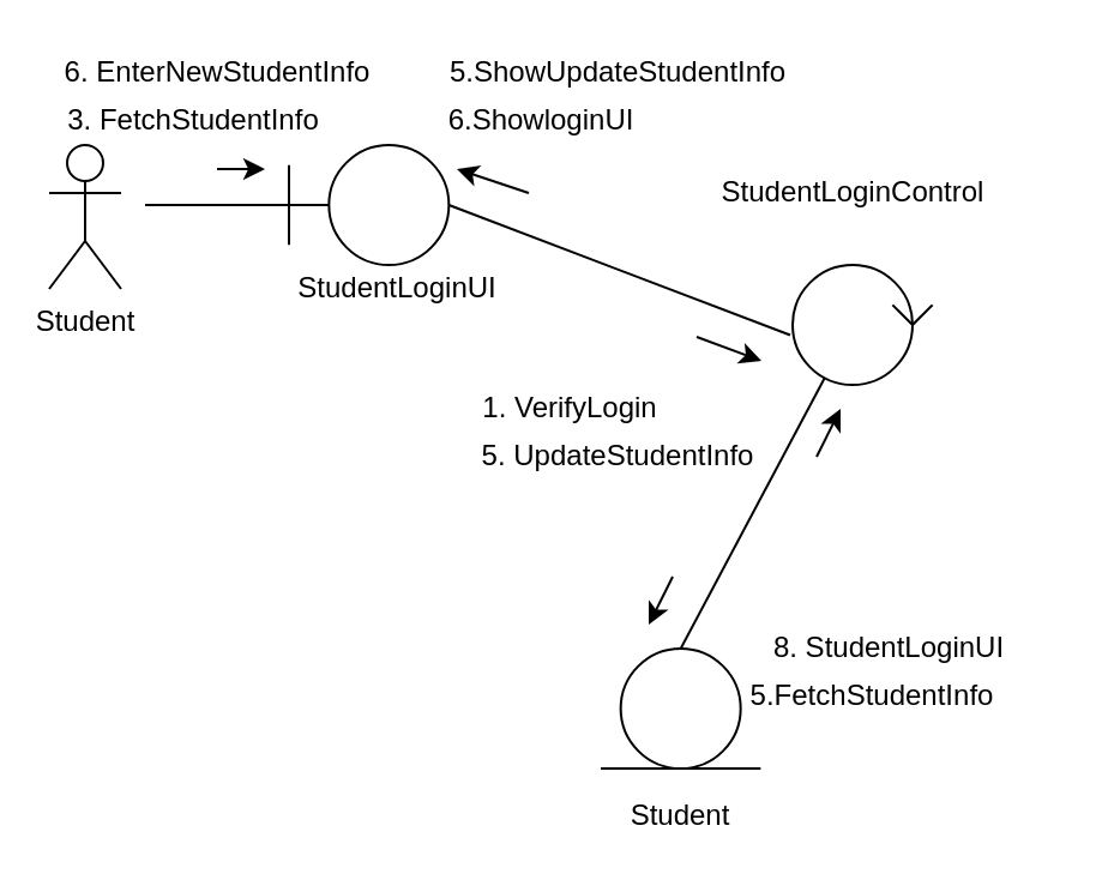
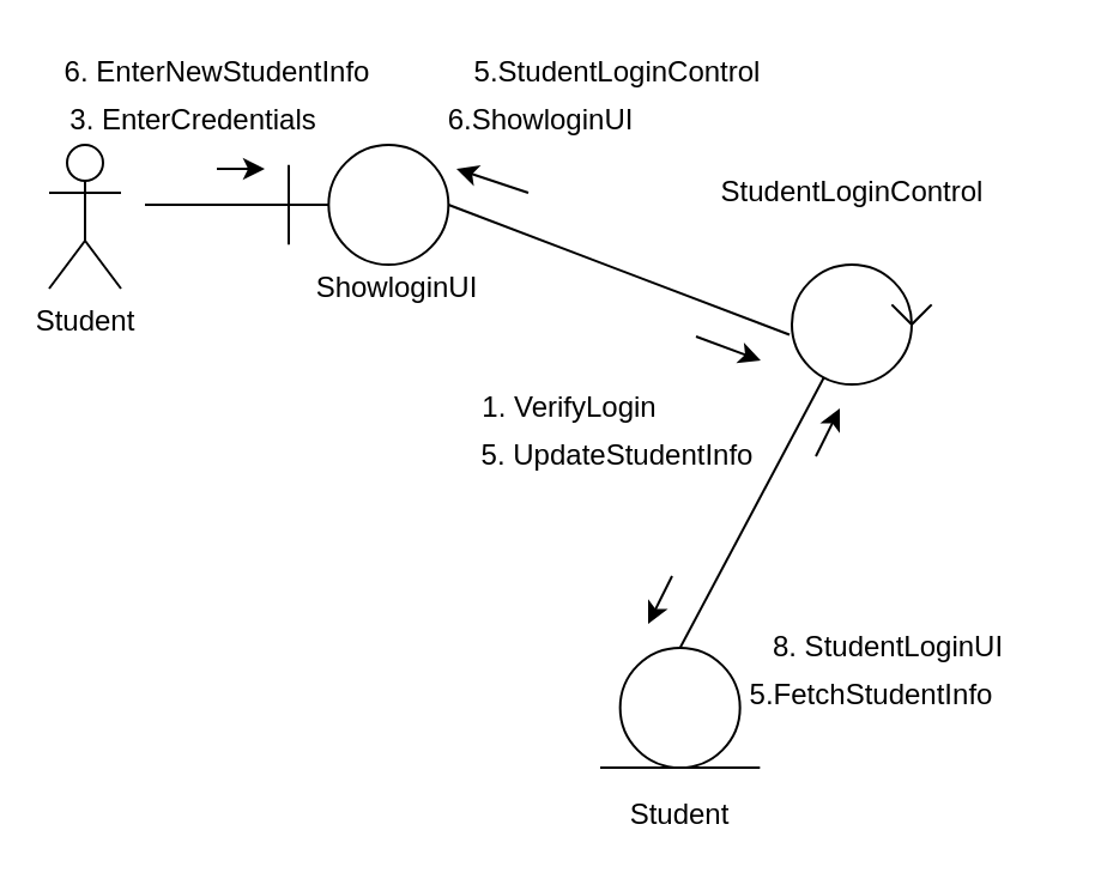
- <mxCell id="32" value="5.ShowUpdateStudentInfo" style="text;html=1;align=center;verticalAlign=middle;resizable=0;points=[];autosize=1;strokeColor=none;fillColor=none;" parent="1" vertex="1"><mxGeometry x="176.67" y="20" width="160" height="20" as="geometry" /></mxCell>
+ <mxCell id="32" value="5.StudentLoginControl" style="text;html=1;align=center;verticalAlign=middle;resizable=0;points=[];autosize=1;strokeColor=none;fillColor=none;" parent="1" vertex="1"><mxGeometry x="176.67" y="20" width="160" height="20" as="geometry" /></mxCell>
- <mxCell id="29" value="3. FetchStudentInfo" style="text;html=1;align=center;verticalAlign=middle;resizable=0;points=[];autosize=1;strokeColor=none;fillColor=none;" parent="1" vertex="1"><mxGeometry x="20" y="40" width="120" height="20" as="geometry" /></mxCell>
+ <mxCell id="29" value="3. EnterCredentials" style="text;html=1;align=center;verticalAlign=middle;resizable=0;points=[];autosize=1;strokeColor=none;fillColor=none;" parent="1" vertex="1"><mxGeometry x="20" y="40" width="120" height="20" as="geometry" /></mxCell>
- <mxCell id="8" value="StudentLoginUI" style="text;html=1;align=center;verticalAlign=middle;resizable=0;points=[];autosize=1;strokeColor=none;fillColor=none;" parent="3" vertex="1"><mxGeometry x="-5" y="50" width="100" height="20" as="geometry" /></mxCell>
+ <mxCell id="8" value="ShowloginUI" style="text;html=1;align=center;verticalAlign=middle;resizable=0;points=[];autosize=1;strokeColor=none;fillColor=none;" parent="3" vertex="1"><mxGeometry x="-5" y="50" width="100" height="20" as="geometry" /></mxCell>
